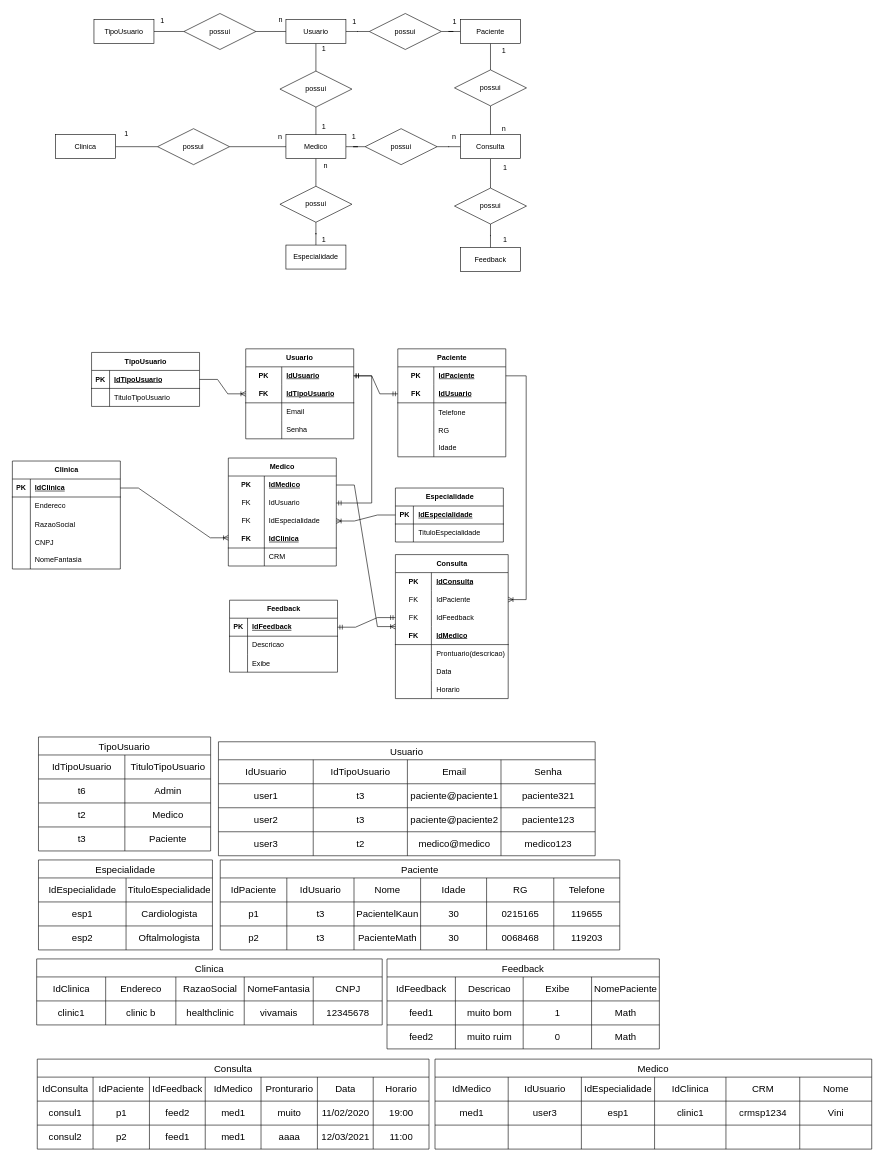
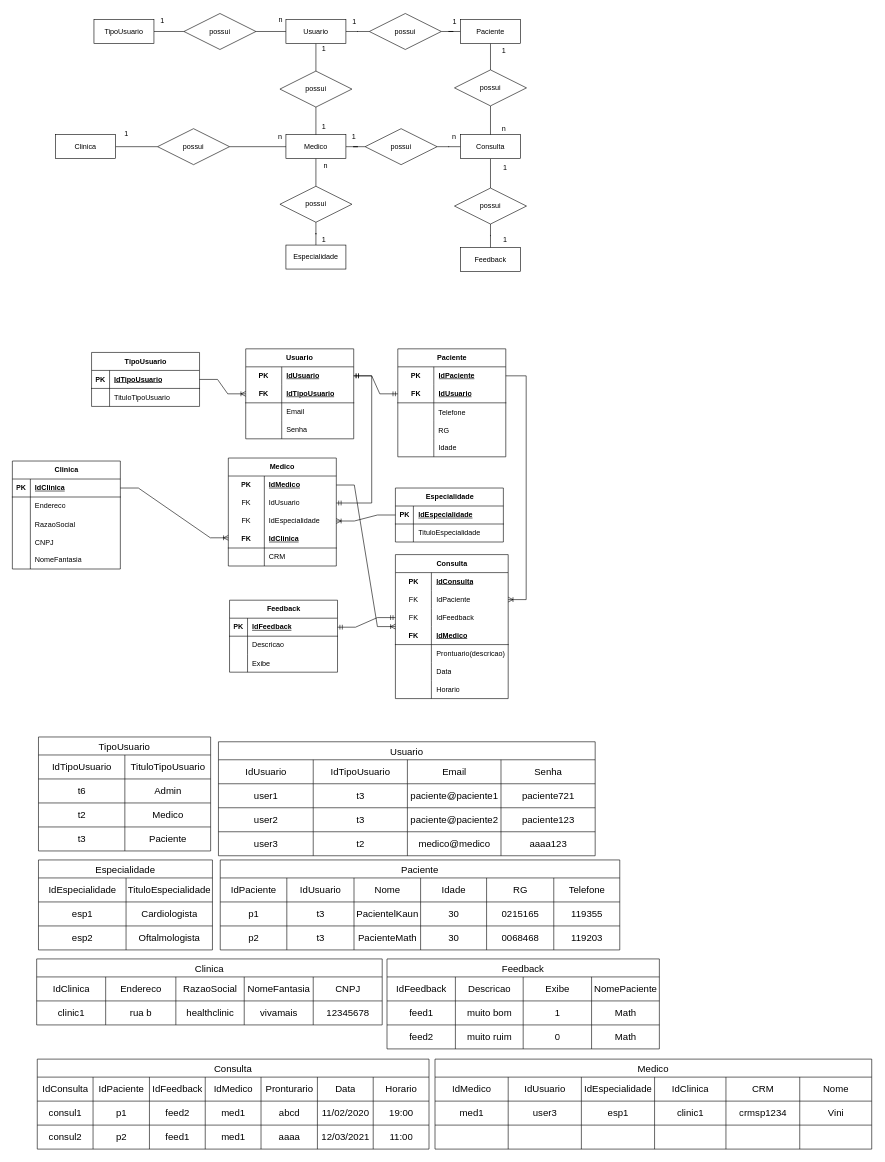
- <mxCell id="188" value="paciente321" style="shape=partialRectangle;html=1;whiteSpace=wrap;connectable=0;strokeColor=inherit;overflow=hidden;fillColor=none;top=0;left=0;bottom=0;right=0;pointerEvents=1;fontSize=16;" parent="184" vertex="1"><mxGeometry x="471" width="157" height="40" as="geometry"><mxRectangle width="157" height="40" as="alternateBounds" /></mxGeometry></mxCell>
+ <mxCell id="188" value="paciente721" style="shape=partialRectangle;html=1;whiteSpace=wrap;connectable=0;strokeColor=inherit;overflow=hidden;fillColor=none;top=0;left=0;bottom=0;right=0;pointerEvents=1;fontSize=16;" parent="184" vertex="1"><mxGeometry x="471" width="157" height="40" as="geometry"><mxRectangle width="157" height="40" as="alternateBounds" /></mxGeometry></mxCell>
- <mxCell id="198" value="medico123" style="shape=partialRectangle;html=1;whiteSpace=wrap;connectable=0;strokeColor=inherit;overflow=hidden;fillColor=none;top=0;left=0;bottom=0;right=0;pointerEvents=1;fontSize=16;" parent="194" vertex="1"><mxGeometry x="471" width="157" height="40" as="geometry"><mxRectangle width="157" height="40" as="alternateBounds" /></mxGeometry></mxCell>
+ <mxCell id="198" value="aaaa123" style="shape=partialRectangle;html=1;whiteSpace=wrap;connectable=0;strokeColor=inherit;overflow=hidden;fillColor=none;top=0;left=0;bottom=0;right=0;pointerEvents=1;fontSize=16;" parent="194" vertex="1"><mxGeometry x="471" width="157" height="40" as="geometry"><mxRectangle width="157" height="40" as="alternateBounds" /></mxGeometry></mxCell>
- <mxCell id="213" value="119655" style="shape=partialRectangle;html=1;whiteSpace=wrap;connectable=0;strokeColor=inherit;overflow=hidden;fillColor=none;top=0;left=0;bottom=0;right=0;pointerEvents=1;fontSize=16;" parent="207" vertex="1"><mxGeometry x="556" width="110" height="40" as="geometry"><mxRectangle width="110" height="40" as="alternateBounds" /></mxGeometry></mxCell>
+ <mxCell id="213" value="119355" style="shape=partialRectangle;html=1;whiteSpace=wrap;connectable=0;strokeColor=inherit;overflow=hidden;fillColor=none;top=0;left=0;bottom=0;right=0;pointerEvents=1;fontSize=16;" parent="207" vertex="1"><mxGeometry x="556" width="110" height="40" as="geometry"><mxRectangle width="110" height="40" as="alternateBounds" /></mxGeometry></mxCell>
- <mxCell id="240" value="clinic b" style="shape=partialRectangle;html=1;whiteSpace=wrap;connectable=0;strokeColor=inherit;overflow=hidden;fillColor=none;top=0;left=0;bottom=0;right=0;pointerEvents=1;fontSize=16;" parent="238" vertex="1"><mxGeometry x="115" width="117" height="40" as="geometry"><mxRectangle width="117" height="40" as="alternateBounds" /></mxGeometry></mxCell>
+ <mxCell id="240" value="rua b" style="shape=partialRectangle;html=1;whiteSpace=wrap;connectable=0;strokeColor=inherit;overflow=hidden;fillColor=none;top=0;left=0;bottom=0;right=0;pointerEvents=1;fontSize=16;" parent="238" vertex="1"><mxGeometry x="115" width="117" height="40" as="geometry"><mxRectangle width="117" height="40" as="alternateBounds" /></mxGeometry></mxCell>
- <mxCell id="258" value="muito" style="shape=partialRectangle;html=1;whiteSpace=wrap;connectable=0;strokeColor=inherit;overflow=hidden;fillColor=none;top=0;left=0;bottom=0;right=0;pointerEvents=1;fontSize=16;" parent="253" vertex="1"><mxGeometry x="373" width="94" height="40" as="geometry"><mxRectangle width="94" height="40" as="alternateBounds" /></mxGeometry></mxCell>
+ <mxCell id="258" value="abcd" style="shape=partialRectangle;html=1;whiteSpace=wrap;connectable=0;strokeColor=inherit;overflow=hidden;fillColor=none;top=0;left=0;bottom=0;right=0;pointerEvents=1;fontSize=16;" parent="253" vertex="1"><mxGeometry x="373" width="94" height="40" as="geometry"><mxRectangle width="94" height="40" as="alternateBounds" /></mxGeometry></mxCell>
